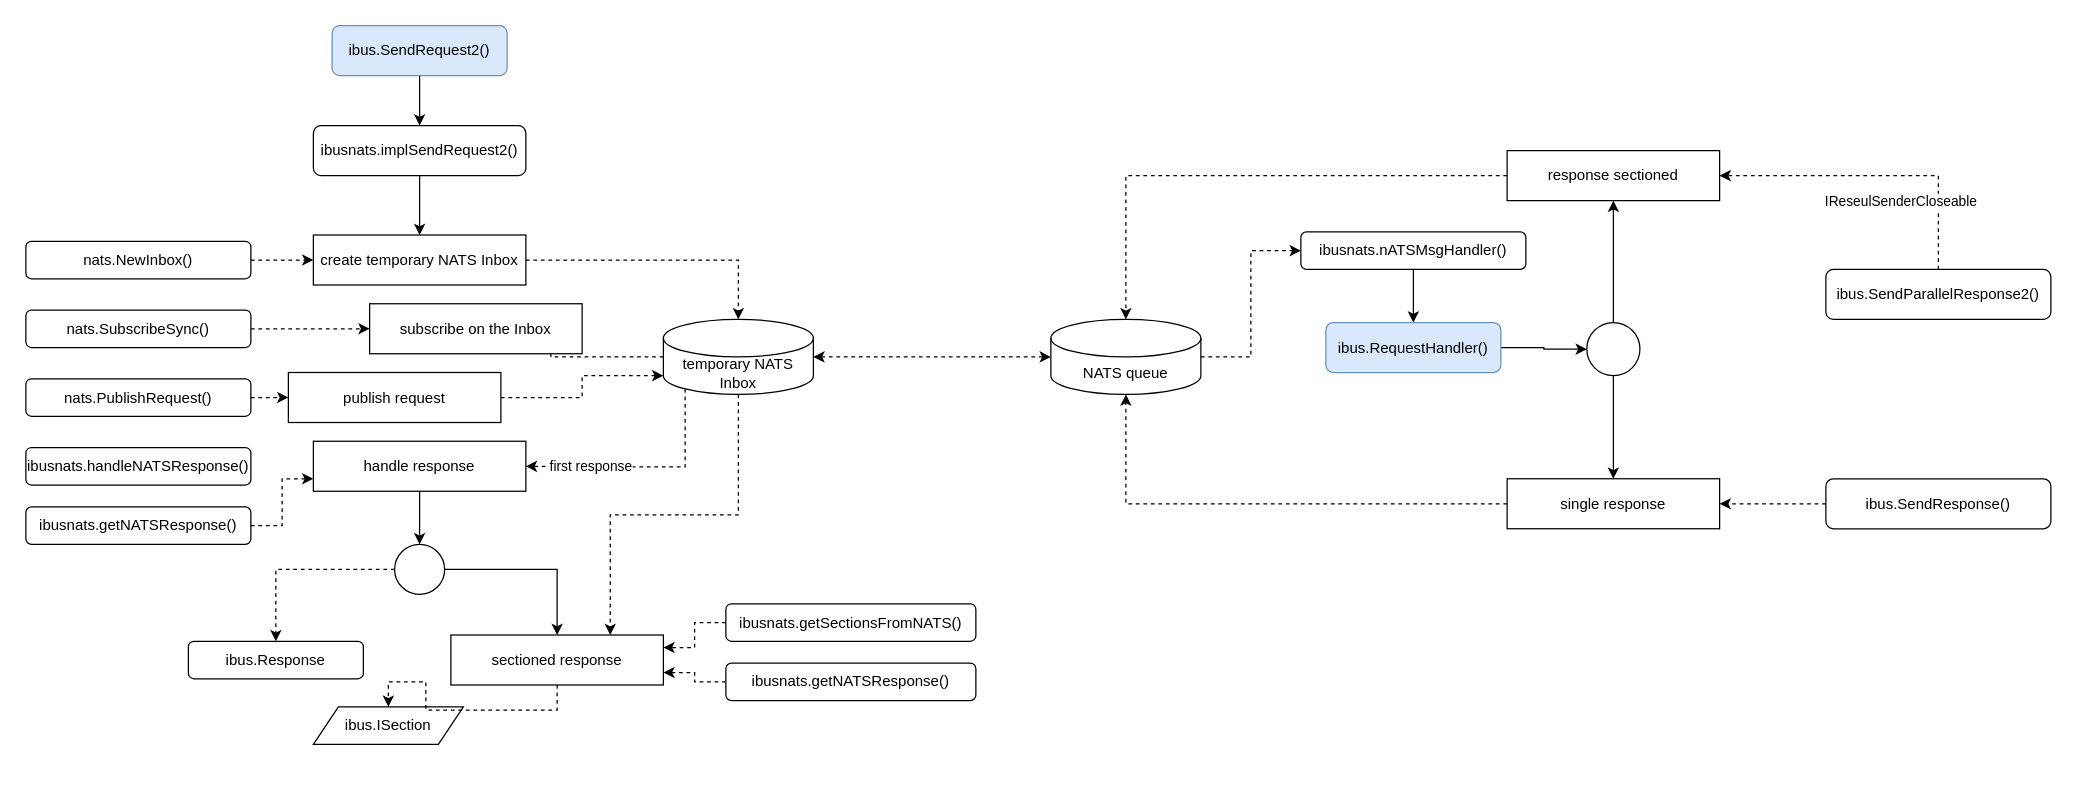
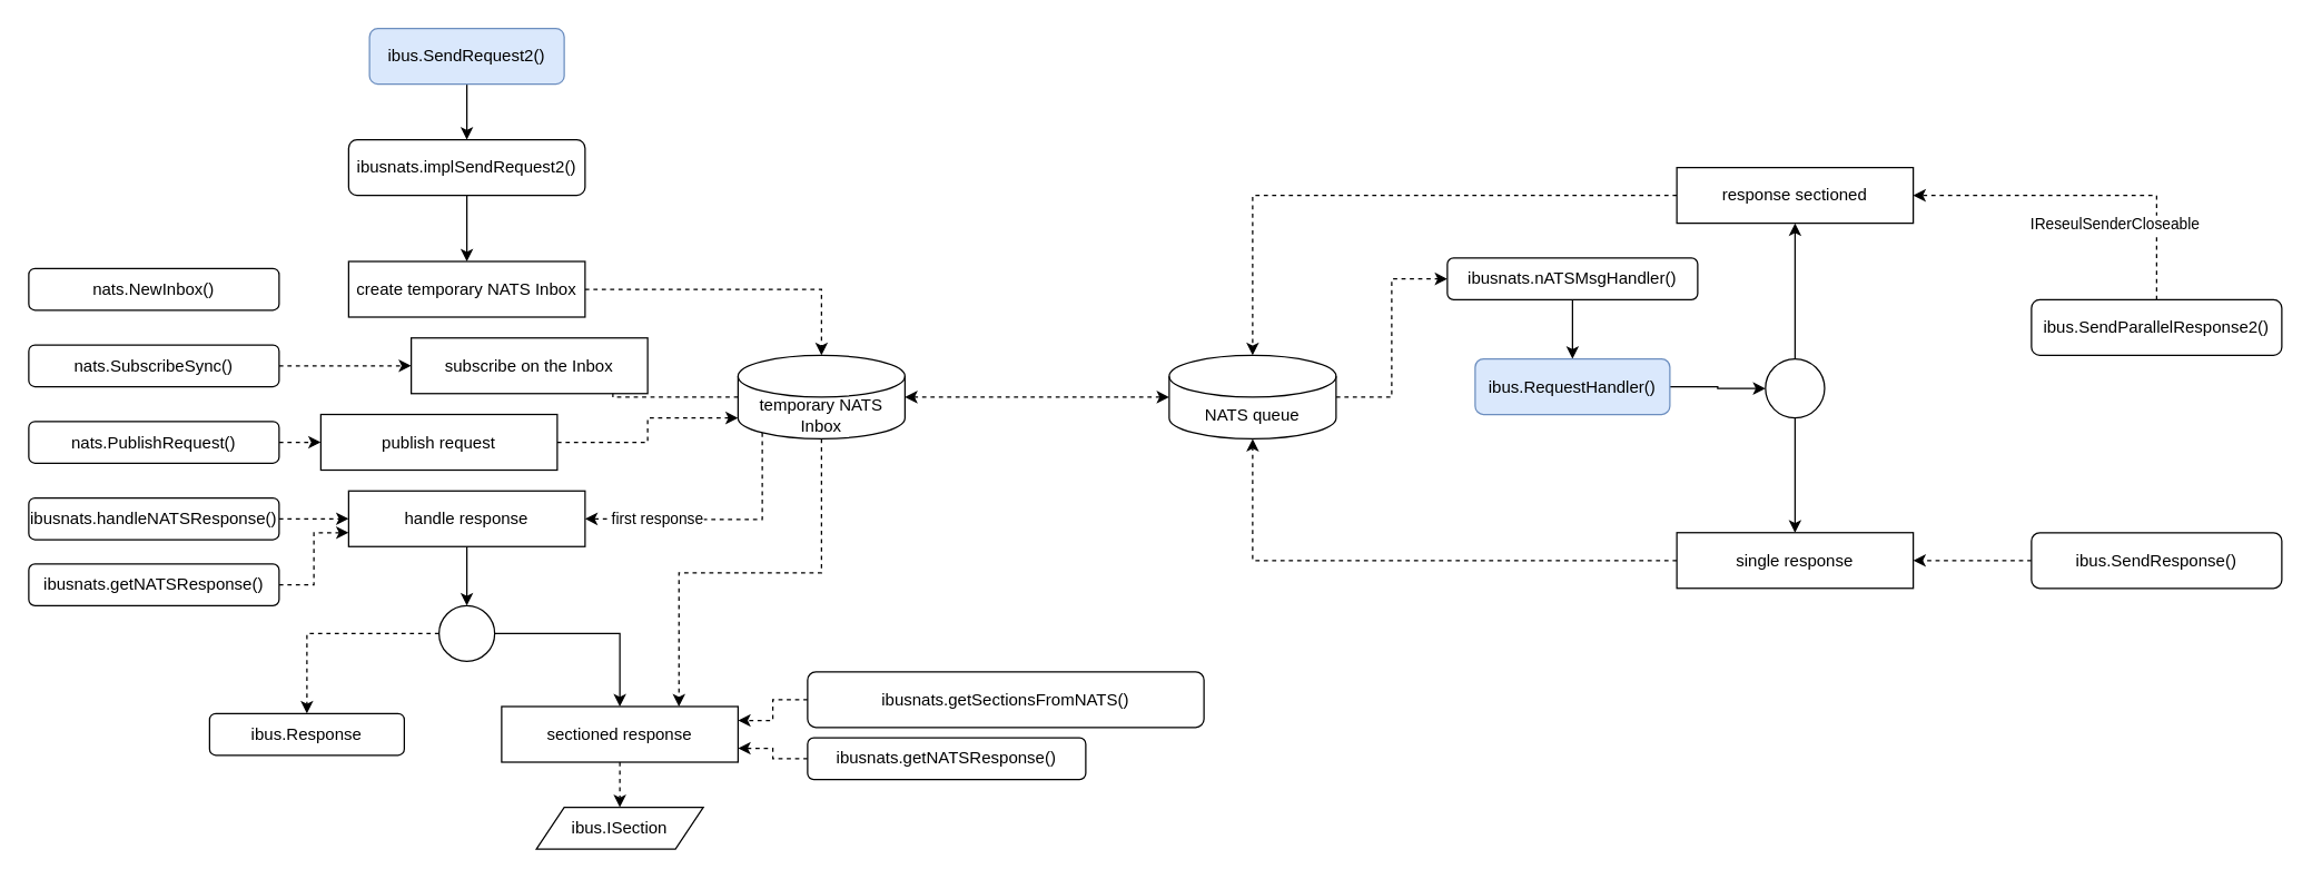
- <mxCell id="2" style="edgeStyle=orthogonalEdgeStyle;rounded=0;orthogonalLoop=1;jettySize=auto;html=1;exitX=1;exitY=0.5;exitDx=0;exitDy=0;dashed=1;" parent="1" source="3" target="5" edge="1"><mxGeometry relative="1" as="geometry" /></mxCell>
+ <mxCell id="19" style="edgeStyle=orthogonalEdgeStyle;rounded=0;orthogonalLoop=1;jettySize=auto;html=1;exitX=1;exitY=0.5;exitDx=0;exitDy=0;dashed=1;entryX=0;entryY=0.5;entryDx=0;entryDy=0;" parent="1" source="20" target="24" edge="1"><mxGeometry relative="1" as="geometry"><mxPoint x="250" y="372.5" as="targetPoint" /></mxGeometry></mxCell>
- <mxCell id="28" value="ibusnats.getSectionsFromNATS()" style="rounded=1;whiteSpace=wrap;html=1;" parent="1" vertex="1"><mxGeometry x="580" y="482.5" width="200" height="30" as="geometry" /></mxCell>
+ <mxCell id="28" value="ibusnats.getSectionsFromNATS()" style="rounded=1;whiteSpace=wrap;html=1;" parent="1" vertex="1"><mxGeometry x="580" y="482.5" width="285" height="40" as="geometry" /></mxCell>
- <mxCell id="26" value="ibus.ISection" style="shape=parallelogram;perimeter=parallelogramPerimeter;whiteSpace=wrap;html=1;fixedSize=1;" parent="1" vertex="1"><mxGeometry x="250" y="565" width="120" height="30" as="geometry" /></mxCell>
+ <mxCell id="26" value="ibus.ISection" style="shape=parallelogram;perimeter=parallelogramPerimeter;whiteSpace=wrap;html=1;fixedSize=1;" parent="1" vertex="1"><mxGeometry x="385" y="580" width="120" height="30" as="geometry" /></mxCell>
